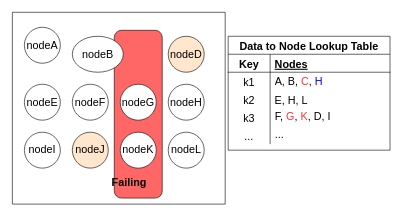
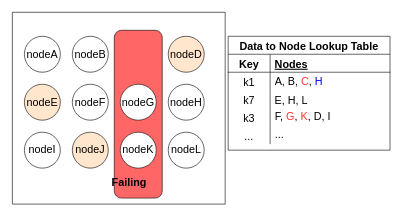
- <mxCell id="5" value="nodeA" style="ellipse;whiteSpace=wrap;html=1;aspect=fixed;fontSize=18;" vertex="1" parent="2"><mxGeometry x="20" y="25" width="60" height="60" as="geometry" /></mxCell>
+ <mxCell id="5" value="nodeA" style="ellipse;whiteSpace=wrap;html=1;aspect=fixed;fontSize=18;" vertex="1" parent="2"><mxGeometry x="20" y="40" width="60" height="60" as="geometry" /></mxCell>
- <mxCell id="4" value="nodeB" style="ellipse;whiteSpace=wrap;html=1;aspect=fixed;fontSize=18;" vertex="1" parent="2"><mxGeometry x="100" y="40" width="85" height="60" as="geometry" /></mxCell>
+ <mxCell id="4" value="nodeB" style="ellipse;whiteSpace=wrap;html=1;aspect=fixed;fontSize=18;" vertex="1" parent="2"><mxGeometry x="100" y="40" width="60" height="60" as="geometry" /></mxCell>
- <mxCell id="24" value="k2" style="shape=partialRectangle;connectable=0;fillColor=none;top=0;left=0;bottom=0;right=0;editable=1;overflow=hidden;fontSize=18;" vertex="1" parent="23"><mxGeometry width="70" height="30" as="geometry"><mxRectangle width="70" height="30" as="alternateBounds" /></mxGeometry></mxCell>
+ <mxCell id="24" value="k7" style="shape=partialRectangle;connectable=0;fillColor=none;top=0;left=0;bottom=0;right=0;editable=1;overflow=hidden;fontSize=18;" vertex="1" parent="23"><mxGeometry width="70" height="30" as="geometry"><mxRectangle width="70" height="30" as="alternateBounds" /></mxGeometry></mxCell>
- <mxCell id="8" value="nodeE" style="ellipse;whiteSpace=wrap;html=1;aspect=fixed;fontSize=18;" vertex="1" parent="2"><mxGeometry x="20" y="120" width="60" height="60" as="geometry" /></mxCell>
+ <mxCell id="8" value="nodeE" style="ellipse;whiteSpace=wrap;html=1;aspect=fixed;fontSize=18;fillColor=#ffe6cc;" vertex="1" parent="2"><mxGeometry x="20" y="120" width="60" height="60" as="geometry" /></mxCell>
